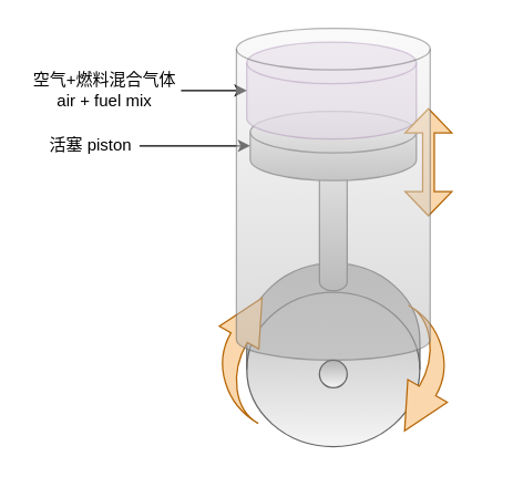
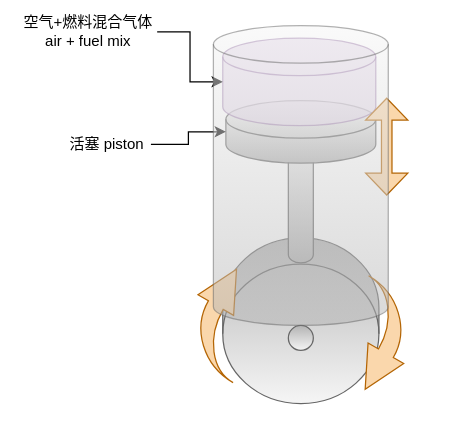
- <mxCell id="10" value="空气+燃料混合气体&lt;br&gt;air + fuel mix" style="text;html=1;strokeColor=none;fillColor=none;align=center;verticalAlign=middle;whiteSpace=wrap;rounded=0;" parent="1" vertex="1"><mxGeometry x="20" y="50" width="110" height="30" as="geometry" /></mxCell>
+ <mxCell id="10" value="空气+燃料混合气体&lt;br&gt;air + fuel mix" style="text;html=1;strokeColor=none;fillColor=none;align=center;verticalAlign=middle;whiteSpace=wrap;rounded=0;" parent="1" vertex="1"><mxGeometry x="15" y="10" width="110" height="30" as="geometry" /></mxCell>
- <mxCell id="13" value="活塞 piston" style="text;html=1;strokeColor=none;fillColor=none;align=center;verticalAlign=middle;whiteSpace=wrap;rounded=0;" parent="1" vertex="1"><mxGeometry x="30" y="91.88" width="70" height="26.25" as="geometry" /></mxCell>
+ <mxCell id="13" value="活塞 piston" style="text;html=1;strokeColor=none;fillColor=none;align=center;verticalAlign=middle;whiteSpace=wrap;rounded=0;" parent="1" vertex="1"><mxGeometry x="50" y="101.88" width="70" height="26.25" as="geometry" /></mxCell>
